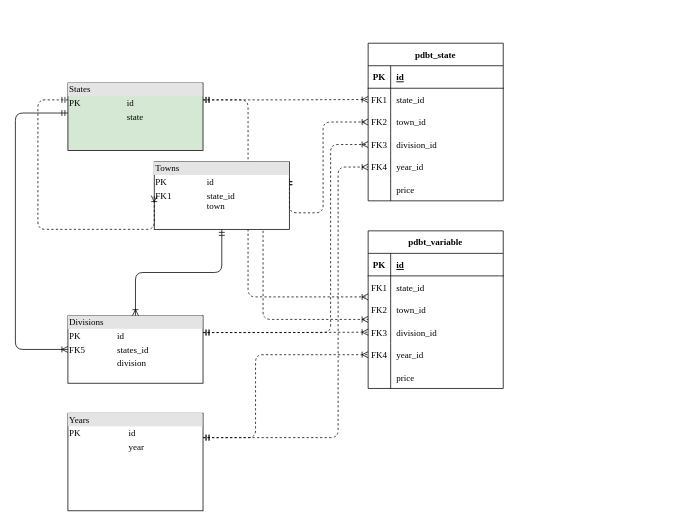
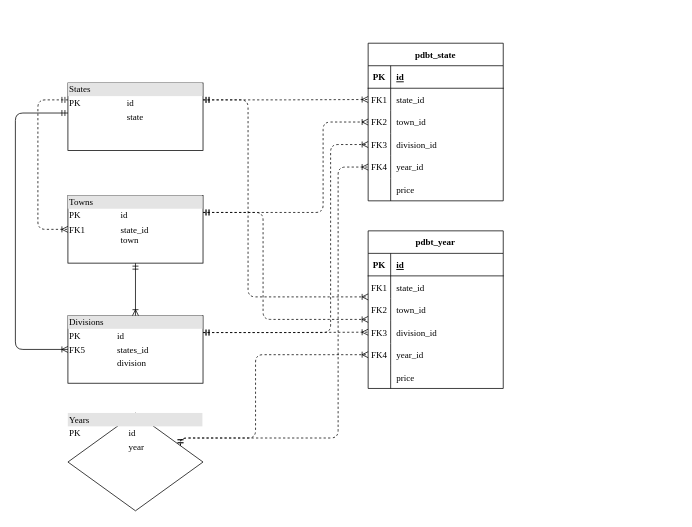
- <mxCell id="4" value="&lt;div style=&quot;box-sizing:border-box;width:100%;background:#e4e4e4;padding:2px;&quot;&gt;States&lt;/div&gt;&lt;table style=&quot;width:100%;font-size:1em;&quot; cellpadding=&quot;2&quot; cellspacing=&quot;0&quot;&gt;&lt;tbody&gt;&lt;tr&gt;&lt;td&gt;PK&lt;/td&gt;&lt;td&gt;id&lt;/td&gt;&lt;/tr&gt;&lt;tr&gt;&lt;td&gt;&lt;br&gt;&lt;/td&gt;&lt;td&gt;state&lt;/td&gt;&lt;/tr&gt;&lt;/tbody&gt;&lt;/table&gt;" style="verticalAlign=top;align=left;overflow=fill;html=1;rounded=0;shadow=0;comic=0;labelBackgroundColor=none;strokeWidth=1;fontFamily=Verdana;fontSize=12;fillColor=#d5e8d4;" parent="1" vertex="1"><mxGeometry x="90" y="110" width="180" height="90" as="geometry" /></mxCell>
+ <mxCell id="4" value="&lt;div style=&quot;box-sizing:border-box;width:100%;background:#e4e4e4;padding:2px;&quot;&gt;States&lt;/div&gt;&lt;table style=&quot;width:100%;font-size:1em;&quot; cellpadding=&quot;2&quot; cellspacing=&quot;0&quot;&gt;&lt;tbody&gt;&lt;tr&gt;&lt;td&gt;PK&lt;/td&gt;&lt;td&gt;id&lt;/td&gt;&lt;/tr&gt;&lt;tr&gt;&lt;td&gt;&lt;br&gt;&lt;/td&gt;&lt;td&gt;state&lt;/td&gt;&lt;/tr&gt;&lt;/tbody&gt;&lt;/table&gt;" style="verticalAlign=top;align=left;overflow=fill;html=1;rounded=0;shadow=0;comic=0;labelBackgroundColor=none;strokeWidth=1;fontFamily=Verdana;fontSize=12" parent="1" vertex="1"><mxGeometry x="90" y="110" width="180" height="90" as="geometry" /></mxCell>
- <mxCell id="11" value="&lt;div style=&quot;box-sizing:border-box;width:100%;background:#e4e4e4;padding:2px;&quot;&gt;Towns&lt;/div&gt;&lt;table style=&quot;width:100%;font-size:1em;&quot; cellpadding=&quot;2&quot; cellspacing=&quot;0&quot;&gt;&lt;tbody&gt;&lt;tr&gt;&lt;td&gt;PK&lt;/td&gt;&lt;td&gt;id&lt;/td&gt;&lt;/tr&gt;&lt;tr&gt;&lt;td&gt;FK1&lt;br&gt;&lt;br&gt;&lt;/td&gt;&lt;td&gt;state_id&lt;br&gt;town&lt;/td&gt;&lt;/tr&gt;&lt;/tbody&gt;&lt;/table&gt;" style="verticalAlign=top;align=left;overflow=fill;html=1;rounded=0;shadow=0;comic=0;labelBackgroundColor=none;strokeWidth=1;fontFamily=Verdana;fontSize=12" parent="1" vertex="1"><mxGeometry x="205" y="215" width="180" height="90" as="geometry" /></mxCell>
+ <mxCell id="11" value="&lt;div style=&quot;box-sizing:border-box;width:100%;background:#e4e4e4;padding:2px;&quot;&gt;Towns&lt;/div&gt;&lt;table style=&quot;width:100%;font-size:1em;&quot; cellpadding=&quot;2&quot; cellspacing=&quot;0&quot;&gt;&lt;tbody&gt;&lt;tr&gt;&lt;td&gt;PK&lt;/td&gt;&lt;td&gt;id&lt;/td&gt;&lt;/tr&gt;&lt;tr&gt;&lt;td&gt;FK1&lt;br&gt;&lt;br&gt;&lt;/td&gt;&lt;td&gt;state_id&lt;br&gt;town&lt;/td&gt;&lt;/tr&gt;&lt;/tbody&gt;&lt;/table&gt;" style="verticalAlign=top;align=left;overflow=fill;html=1;rounded=0;shadow=0;comic=0;labelBackgroundColor=none;strokeWidth=1;fontFamily=Verdana;fontSize=12" parent="1" vertex="1"><mxGeometry x="90" y="260" width="180" height="90" as="geometry" /></mxCell>
- <mxCell id="38" value="pdbt_variable" style="shape=table;startSize=30;container=1;collapsible=1;childLayout=tableLayout;fixedRows=1;rowLines=0;fontStyle=1;align=center;resizeLast=1;fontFamily=Verdana;fontSize=12;fontColor=default;" vertex="1" parent="1"><mxGeometry x="490" y="307" width="180" height="210" as="geometry"><mxRectangle x="100" width="110" height="30" as="alternateBounds" /></mxGeometry></mxCell>
+ <mxCell id="38" value="pdbt_year" style="shape=table;startSize=30;container=1;collapsible=1;childLayout=tableLayout;fixedRows=1;rowLines=0;fontStyle=1;align=center;resizeLast=1;fontFamily=Verdana;fontSize=12;fontColor=default;" vertex="1" parent="1"><mxGeometry x="490" y="307" width="180" height="210" as="geometry"><mxRectangle x="100" width="110" height="30" as="alternateBounds" /></mxGeometry></mxCell>
- <mxCell id="14" value="&lt;div style=&quot;box-sizing: border-box ; width: 100% ; background: #e4e4e4 ; padding: 2px&quot;&gt;Years&lt;/div&gt;&lt;table style=&quot;width: 100% ; font-size: 1em&quot; cellpadding=&quot;2&quot; cellspacing=&quot;0&quot;&gt;&lt;tbody&gt;&lt;tr&gt;&lt;td&gt;PK&lt;/td&gt;&lt;td&gt;id&lt;/td&gt;&lt;/tr&gt;&lt;tr&gt;&lt;td&gt;&lt;br&gt;&lt;/td&gt;&lt;td&gt;year&lt;/td&gt;&lt;/tr&gt;&lt;tr&gt;&lt;td&gt;&lt;/td&gt;&lt;td&gt;&lt;br&gt;&lt;/td&gt;&lt;/tr&gt;&lt;tr&gt;&lt;td&gt;&lt;br&gt;&lt;/td&gt;&lt;td&gt;&lt;br&gt;&lt;/td&gt;&lt;/tr&gt;&lt;tr&gt;&lt;td&gt;&lt;br&gt;&lt;/td&gt;&lt;td&gt;&lt;br&gt;&lt;/td&gt;&lt;/tr&gt;&lt;tr&gt;&lt;td&gt;&lt;br&gt;&lt;/td&gt;&lt;td&gt;&lt;br&gt;&lt;/td&gt;&lt;/tr&gt;&lt;/tbody&gt;&lt;/table&gt;" style="verticalAlign=top;align=left;overflow=fill;html=1;rounded=0;shadow=0;comic=0;labelBackgroundColor=none;strokeWidth=1;fontFamily=Verdana;fontSize=12" parent="1" vertex="1"><mxGeometry x="90" y="550" width="180" height="130" as="geometry" /></mxCell>
+ <mxCell id="14" value="&lt;div style=&quot;box-sizing: border-box ; width: 100% ; background: #e4e4e4 ; padding: 2px&quot;&gt;Years&lt;/div&gt;&lt;table style=&quot;width: 100% ; font-size: 1em&quot; cellpadding=&quot;2&quot; cellspacing=&quot;0&quot;&gt;&lt;tbody&gt;&lt;tr&gt;&lt;td&gt;PK&lt;/td&gt;&lt;td&gt;id&lt;/td&gt;&lt;/tr&gt;&lt;tr&gt;&lt;td&gt;&lt;br&gt;&lt;/td&gt;&lt;td&gt;year&lt;/td&gt;&lt;/tr&gt;&lt;tr&gt;&lt;td&gt;&lt;/td&gt;&lt;td&gt;&lt;br&gt;&lt;/td&gt;&lt;/tr&gt;&lt;tr&gt;&lt;td&gt;&lt;br&gt;&lt;/td&gt;&lt;td&gt;&lt;br&gt;&lt;/td&gt;&lt;/tr&gt;&lt;tr&gt;&lt;td&gt;&lt;br&gt;&lt;/td&gt;&lt;td&gt;&lt;br&gt;&lt;/td&gt;&lt;/tr&gt;&lt;tr&gt;&lt;td&gt;&lt;br&gt;&lt;/td&gt;&lt;td&gt;&lt;br&gt;&lt;/td&gt;&lt;/tr&gt;&lt;/tbody&gt;&lt;/table&gt;" style="rhombus;verticalAlign=top;align=left;overflow=fill;html=1;shadow=0;comic=0;labelBackgroundColor=none;strokeWidth=1;fontFamily=Verdana;fontSize=12;" parent="1" vertex="1"><mxGeometry x="90" y="550" width="180" height="130" as="geometry" /></mxCell>
